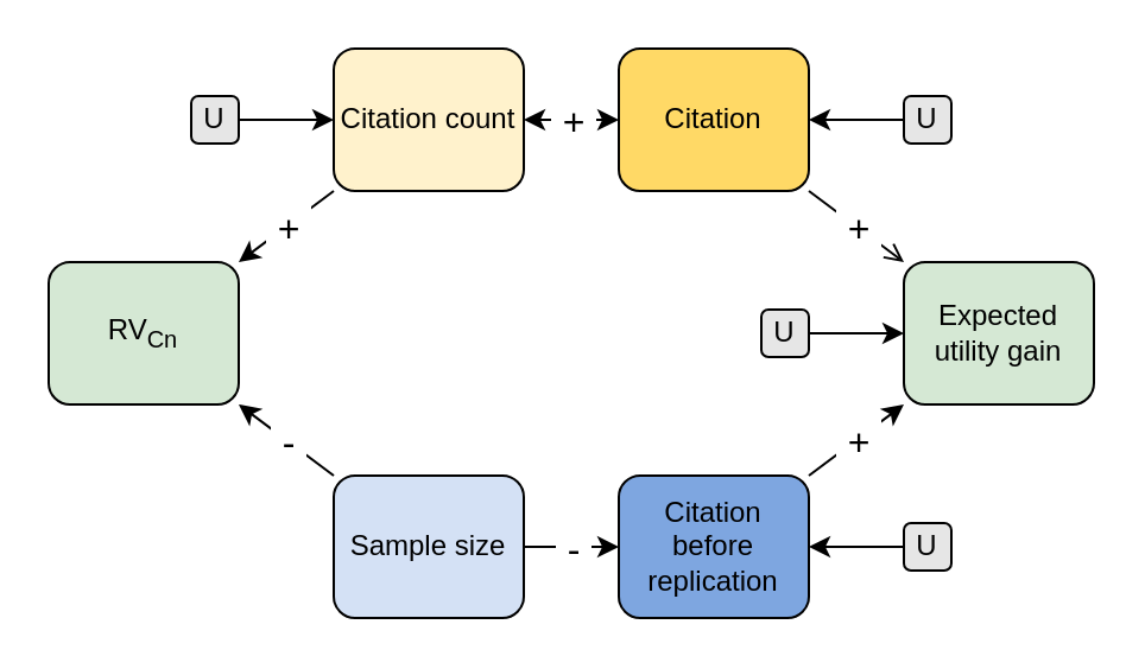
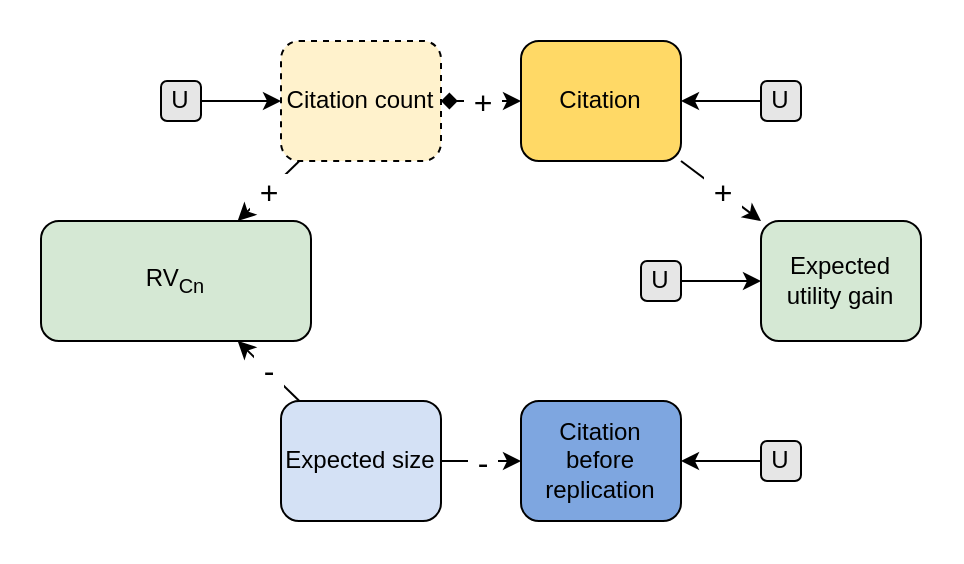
- <mxCell id="6" value="Citation count" style="rounded=1;whiteSpace=wrap;html=1;fillColor=#FFF2CC;" parent="1" vertex="1"><mxGeometry x="140" y="20" width="80" height="60" as="geometry" /></mxCell>
+ <mxCell id="6" value="Citation count" style="rounded=1;whiteSpace=wrap;html=1;fillColor=#FFF2CC;dashed=1;" parent="1" vertex="1"><mxGeometry x="140" y="20" width="80" height="60" as="geometry" /></mxCell>
- <mxCell id="16" value="" style="endArrow=classic;html=1;startArrow=classic;startFill=1;" parent="1" source="4" target="6" edge="1"><mxGeometry relative="1" as="geometry"><mxPoint x="150" y="76.667" as="sourcePoint" /><mxPoint x="110" y="93.333" as="targetPoint" /><Array as="points" /></mxGeometry></mxCell>
+ <mxCell id="16" value="" style="endArrow=diamond;html=1;startArrow=classic;startFill=1;" parent="1" source="4" target="6" edge="1"><mxGeometry relative="1" as="geometry"><mxPoint x="150" y="76.667" as="sourcePoint" /><mxPoint x="110" y="93.333" as="targetPoint" /><Array as="points" /></mxGeometry></mxCell>
- <mxCell id="10" value="" style="endArrow=open;html=1;" parent="1" source="4" target="2" edge="1"><mxGeometry relative="1" as="geometry"><mxPoint x="350" y="118" as="sourcePoint" /><mxPoint x="390" y="134" as="targetPoint" /></mxGeometry></mxCell>
+ <mxCell id="10" value="" style="endArrow=classic;html=1;" parent="1" source="4" target="2" edge="1"><mxGeometry relative="1" as="geometry"><mxPoint x="350" y="118" as="sourcePoint" /><mxPoint x="390" y="134" as="targetPoint" /></mxGeometry></mxCell>
- <mxCell id="5" value="RV&lt;sub&gt;Cn&lt;/sub&gt;" style="rounded=1;whiteSpace=wrap;html=1;fillColor=#D5E8D4;" parent="1" vertex="1"><mxGeometry x="20" y="110" width="80" height="60" as="geometry" /></mxCell>
+ <mxCell id="5" value="RV&lt;sub&gt;Cn&lt;/sub&gt;" style="rounded=1;whiteSpace=wrap;html=1;fillColor=#D5E8D4;" parent="1" vertex="1"><mxGeometry x="20" y="110" width="135" height="60" as="geometry" /></mxCell>
- <mxCell id="8" value="" style="endArrow=classic;html=1;" parent="1" source="3" target="2" edge="1"><mxGeometry relative="1" as="geometry"><mxPoint x="200" y="150" as="sourcePoint" /><mxPoint x="300" y="150" as="targetPoint" /></mxGeometry></mxCell>
- <mxCell id="9" value="&lt;span style=&quot;font-size: 16px&quot;&gt;&amp;nbsp;+&amp;nbsp;&lt;/span&gt;" style="edgeLabel;resizable=0;html=1;align=center;verticalAlign=middle;" parent="8" connectable="0" vertex="1"><mxGeometry relative="1" as="geometry" /></mxCell>
- <mxCell id="7" value="Sample size" style="rounded=1;whiteSpace=wrap;html=1;fillColor=#D4E1F5;" parent="1" vertex="1"><mxGeometry x="140" y="200" width="80" height="60" as="geometry" /></mxCell>
+ <mxCell id="7" value="Expected size" style="rounded=1;whiteSpace=wrap;html=1;fillColor=#D4E1F5;" parent="1" vertex="1"><mxGeometry x="140" y="200" width="80" height="60" as="geometry" /></mxCell>
